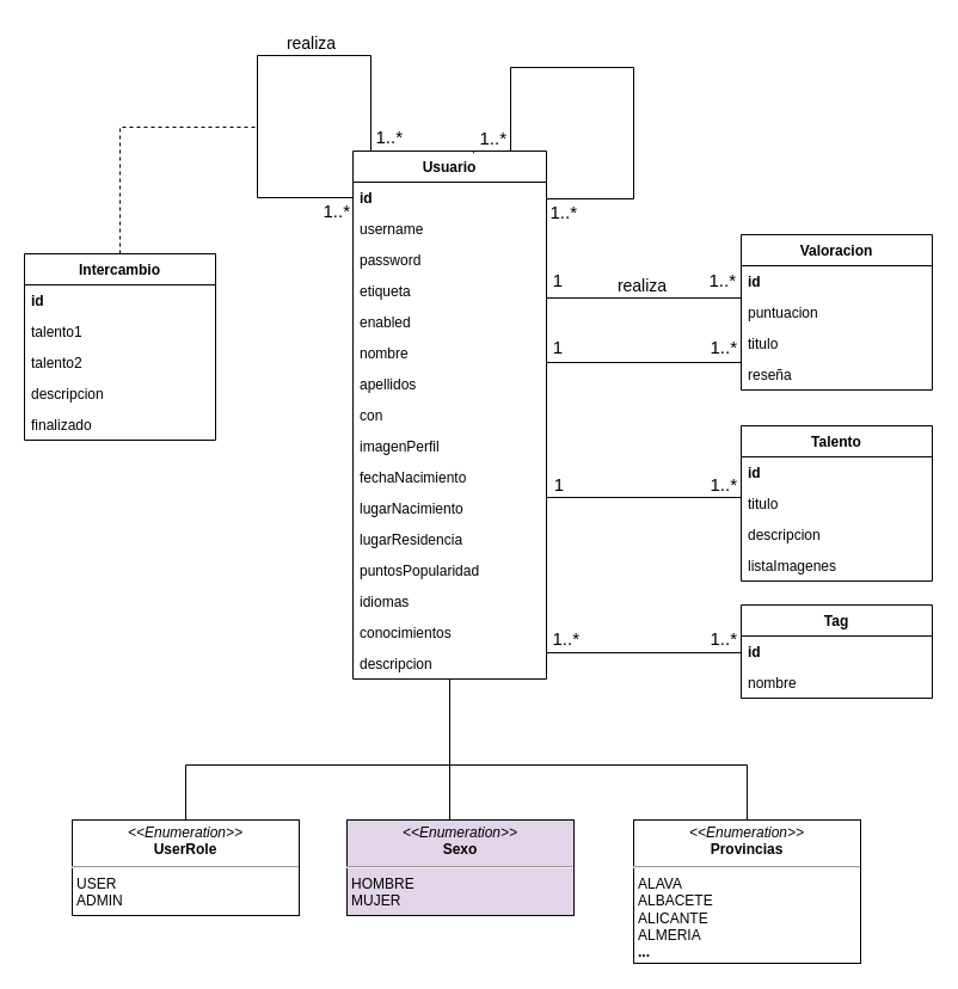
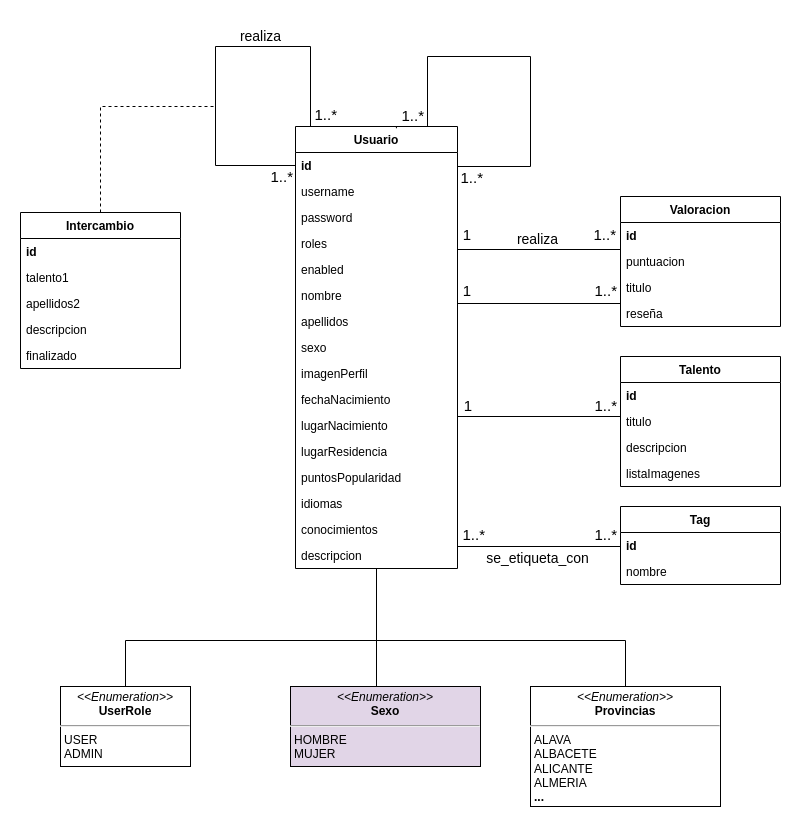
- <mxCell id="6" value="etiqueta" style="text;strokeColor=none;fillColor=none;align=left;verticalAlign=top;spacingLeft=4;spacingRight=4;overflow=hidden;rotatable=0;points=[[0,0.5],[1,0.5]];portConstraint=eastwest;whiteSpace=wrap;html=1;" parent="2" vertex="1"><mxGeometry y="104" width="162" height="26" as="geometry" /></mxCell>
+ <mxCell id="6" value="roles" style="text;strokeColor=none;fillColor=none;align=left;verticalAlign=top;spacingLeft=4;spacingRight=4;overflow=hidden;rotatable=0;points=[[0,0.5],[1,0.5]];portConstraint=eastwest;whiteSpace=wrap;html=1;" parent="2" vertex="1"><mxGeometry y="104" width="162" height="26" as="geometry" /></mxCell>
- <mxCell id="39" value="talento2" style="text;strokeColor=none;fillColor=none;align=left;verticalAlign=top;spacingLeft=4;spacingRight=4;overflow=hidden;rotatable=0;points=[[0,0.5],[1,0.5]];portConstraint=eastwest;whiteSpace=wrap;html=1;" parent="36" vertex="1"><mxGeometry y="78" width="160" height="26" as="geometry" /></mxCell>
+ <mxCell id="39" value="apellidos2" style="text;strokeColor=none;fillColor=none;align=left;verticalAlign=top;spacingLeft=4;spacingRight=4;overflow=hidden;rotatable=0;points=[[0,0.5],[1,0.5]];portConstraint=eastwest;whiteSpace=wrap;html=1;" parent="36" vertex="1"><mxGeometry y="78" width="160" height="26" as="geometry" /></mxCell>
- <mxCell id="10" value="con" style="text;strokeColor=none;fillColor=none;align=left;verticalAlign=top;spacingLeft=4;spacingRight=4;overflow=hidden;rotatable=0;points=[[0,0.5],[1,0.5]];portConstraint=eastwest;whiteSpace=wrap;html=1;" parent="2" vertex="1"><mxGeometry y="208" width="162" height="26" as="geometry" /></mxCell>
+ <mxCell id="10" value="sexo" style="text;strokeColor=none;fillColor=none;align=left;verticalAlign=top;spacingLeft=4;spacingRight=4;overflow=hidden;rotatable=0;points=[[0,0.5],[1,0.5]];portConstraint=eastwest;whiteSpace=wrap;html=1;" parent="2" vertex="1"><mxGeometry y="208" width="162" height="26" as="geometry" /></mxCell>
+ <mxCell id="63" value="se_etiqueta_con" style="text;html=1;align=center;verticalAlign=middle;resizable=0;points=[];autosize=1;strokeColor=none;fillColor=none;fontSize=14;" parent="1" vertex="1"><mxGeometry x="472" y="543" width="130" height="30" as="geometry" /></mxCell>
- <mxCell id="47" value="&lt;p style=&quot;margin:0px;margin-top:4px;text-align:center;&quot;&gt;&lt;i&gt;&amp;lt;&amp;lt;Enumeration&amp;gt;&amp;gt;&lt;/i&gt;&lt;br&gt;&lt;b&gt;UserRole&lt;/b&gt;&lt;/p&gt;&lt;hr&gt;&lt;p style=&quot;margin:0px;margin-left:4px;&quot;&gt;USER&lt;/p&gt;&lt;p style=&quot;margin:0px;margin-left:4px;&quot;&gt;ADMIN&lt;/p&gt;" style="verticalAlign=top;align=left;overflow=fill;html=1;whiteSpace=wrap;strokeColor=default;" parent="1" vertex="1"><mxGeometry x="60" y="686" width="190" height="80" as="geometry" /></mxCell>
+ <mxCell id="47" value="&lt;p style=&quot;margin:0px;margin-top:4px;text-align:center;&quot;&gt;&lt;i&gt;&amp;lt;&amp;lt;Enumeration&amp;gt;&amp;gt;&lt;/i&gt;&lt;br&gt;&lt;b&gt;UserRole&lt;/b&gt;&lt;/p&gt;&lt;hr&gt;&lt;p style=&quot;margin:0px;margin-left:4px;&quot;&gt;USER&lt;/p&gt;&lt;p style=&quot;margin:0px;margin-left:4px;&quot;&gt;ADMIN&lt;/p&gt;" style="verticalAlign=top;align=left;overflow=fill;html=1;whiteSpace=wrap;strokeColor=default;" parent="1" vertex="1"><mxGeometry x="60" y="686" width="130" height="80" as="geometry" /></mxCell>
